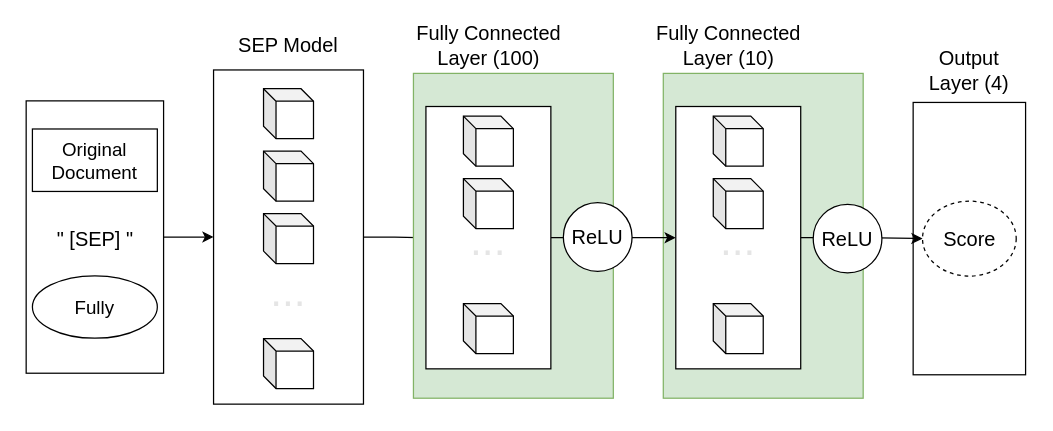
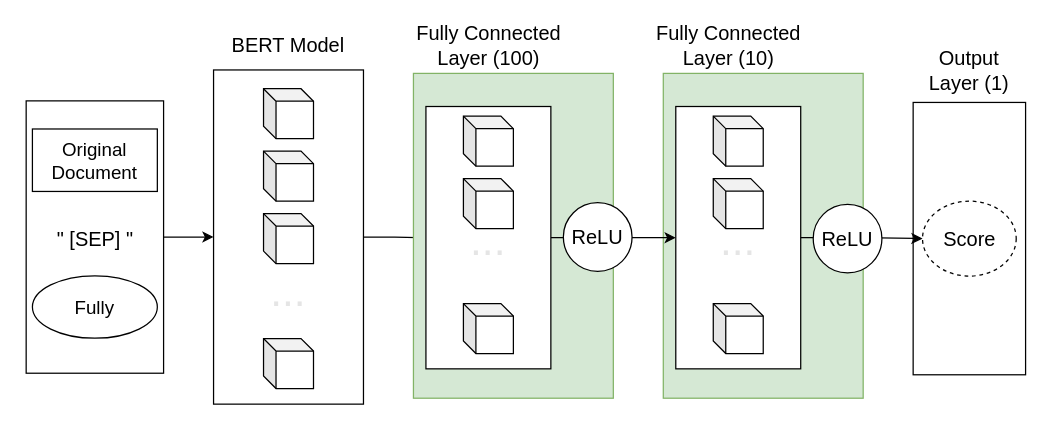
- <mxCell id="17" value="&lt;font style=&quot;font-size: 16px;&quot;&gt;SEP Model&lt;/font&gt;" style="text;html=1;strokeColor=none;fillColor=none;align=center;verticalAlign=middle;whiteSpace=wrap;rounded=0;fontSize=14;" parent="1" vertex="1"><mxGeometry x="160" y="20.5" width="140" height="30" as="geometry" /></mxCell>
+ <mxCell id="17" value="&lt;font style=&quot;font-size: 16px;&quot;&gt;BERT Model&lt;/font&gt;" style="text;html=1;strokeColor=none;fillColor=none;align=center;verticalAlign=middle;whiteSpace=wrap;rounded=0;fontSize=14;" parent="1" vertex="1"><mxGeometry x="160" y="20.5" width="140" height="30" as="geometry" /></mxCell>
- <mxCell id="7" value="&lt;font style=&quot;font-size: 16px;&quot;&gt;Output Layer (4)&lt;/font&gt;" style="text;html=1;strokeColor=none;fillColor=none;align=center;verticalAlign=middle;whiteSpace=wrap;rounded=0;fontSize=14;" parent="1" vertex="1"><mxGeometry x="735" y="40.5" width="80" height="30" as="geometry" /></mxCell>
+ <mxCell id="7" value="&lt;font style=&quot;font-size: 16px;&quot;&gt;Output Layer (1)&lt;/font&gt;" style="text;html=1;strokeColor=none;fillColor=none;align=center;verticalAlign=middle;whiteSpace=wrap;rounded=0;fontSize=14;" parent="1" vertex="1"><mxGeometry x="735" y="40.5" width="80" height="30" as="geometry" /></mxCell>
